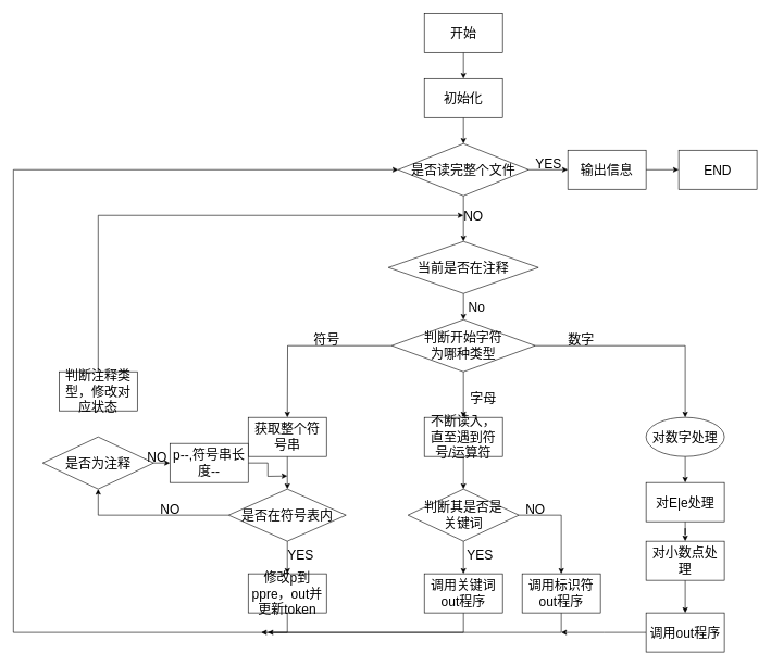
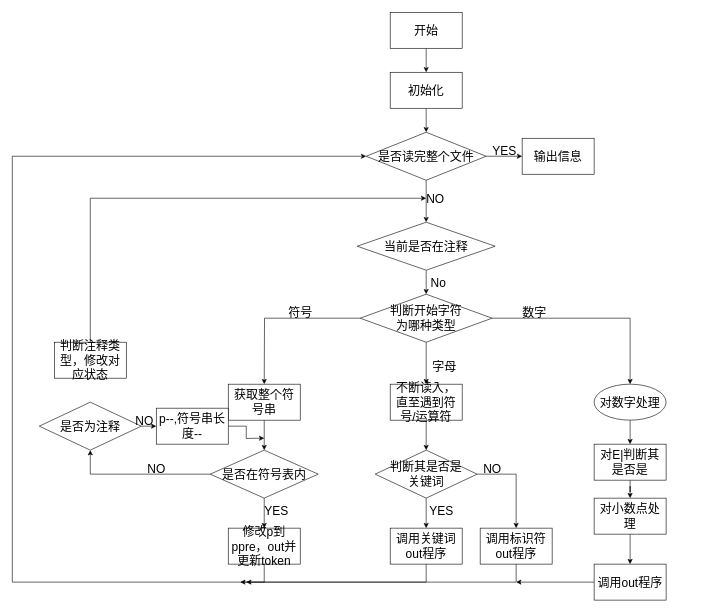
- <mxCell id="49" style="edgeStyle=orthogonalEdgeStyle;rounded=0;orthogonalLoop=1;jettySize=auto;html=1;exitX=1;exitY=0.5;exitDx=0;exitDy=0;fontSize=20;" edge="1" parent="1" source="50" target="52"><mxGeometry relative="1" as="geometry"><mxPoint x="1100" y="260" as="targetPoint" /></mxGeometry></mxCell>
- <mxCell id="52" value="END" style="rounded=0;whiteSpace=wrap;html=1;fontSize=20;" vertex="1" parent="1"><mxGeometry x="1040" y="230" width="120" height="60" as="geometry" /></mxCell>
- <mxCell id="54" value="对E|e处理" style="whiteSpace=wrap;html=1;fontSize=20;rounded=0;" vertex="1" parent="1"><mxGeometry x="990" y="740" width="120" height="60" as="geometry" /></mxCell>
+ <mxCell id="54" value="对E|判断其是否是" style="whiteSpace=wrap;html=1;fontSize=20;rounded=0;" vertex="1" parent="1"><mxGeometry x="990" y="740" width="120" height="60" as="geometry" /></mxCell>
